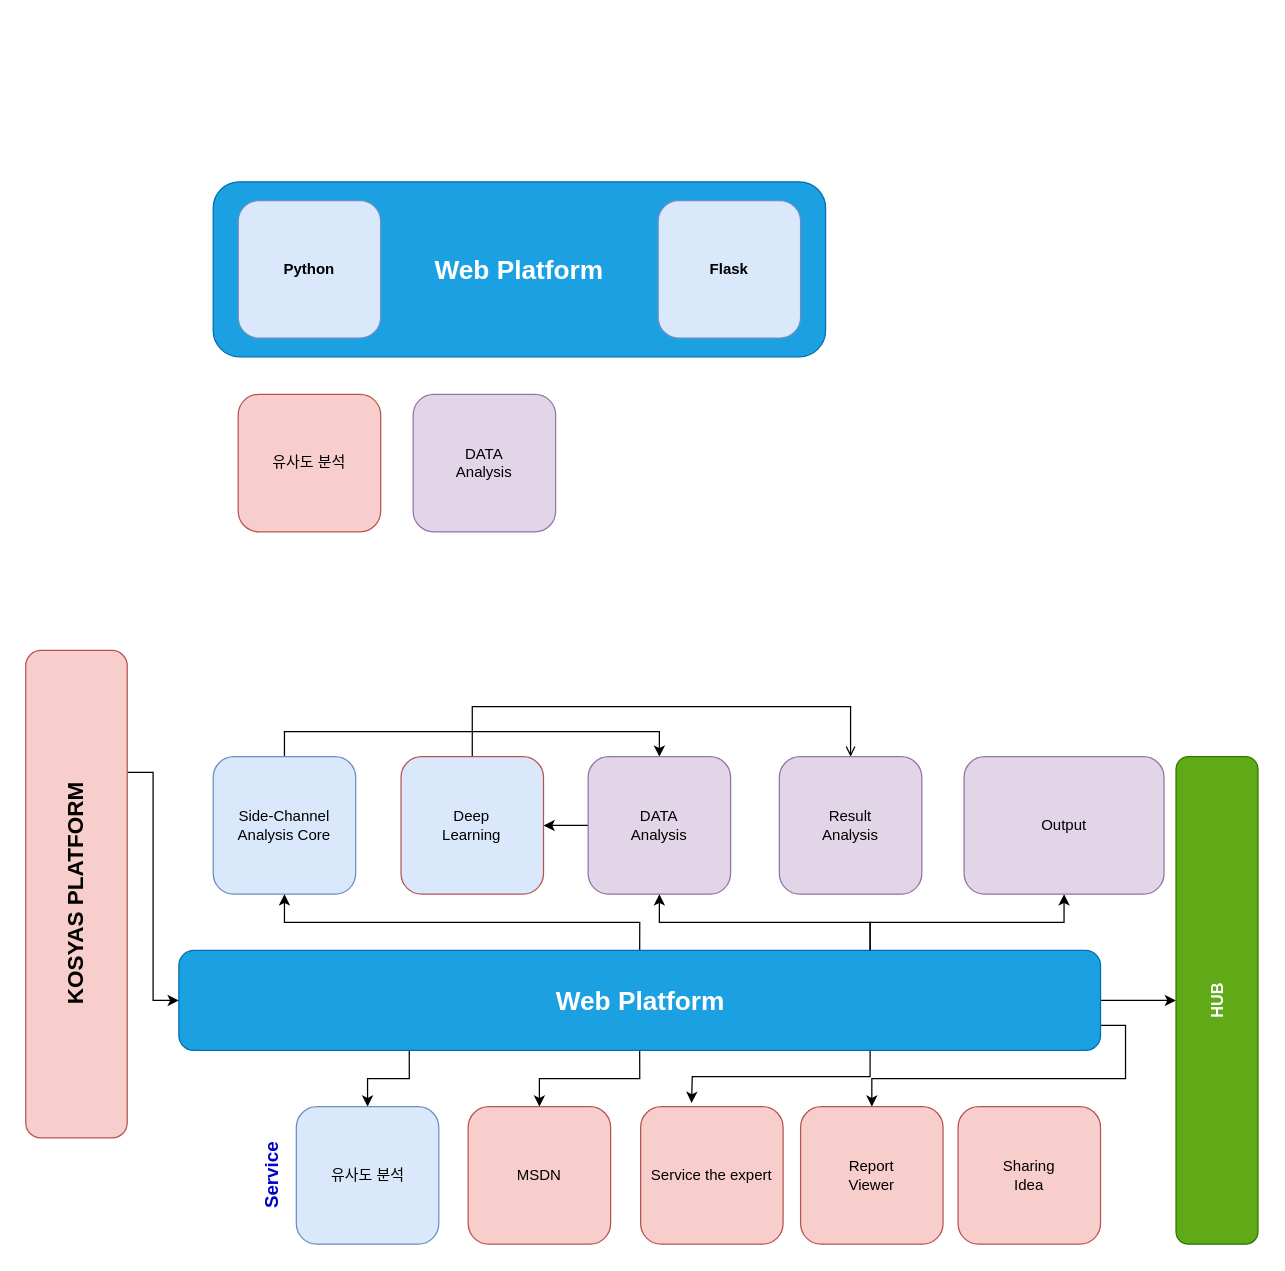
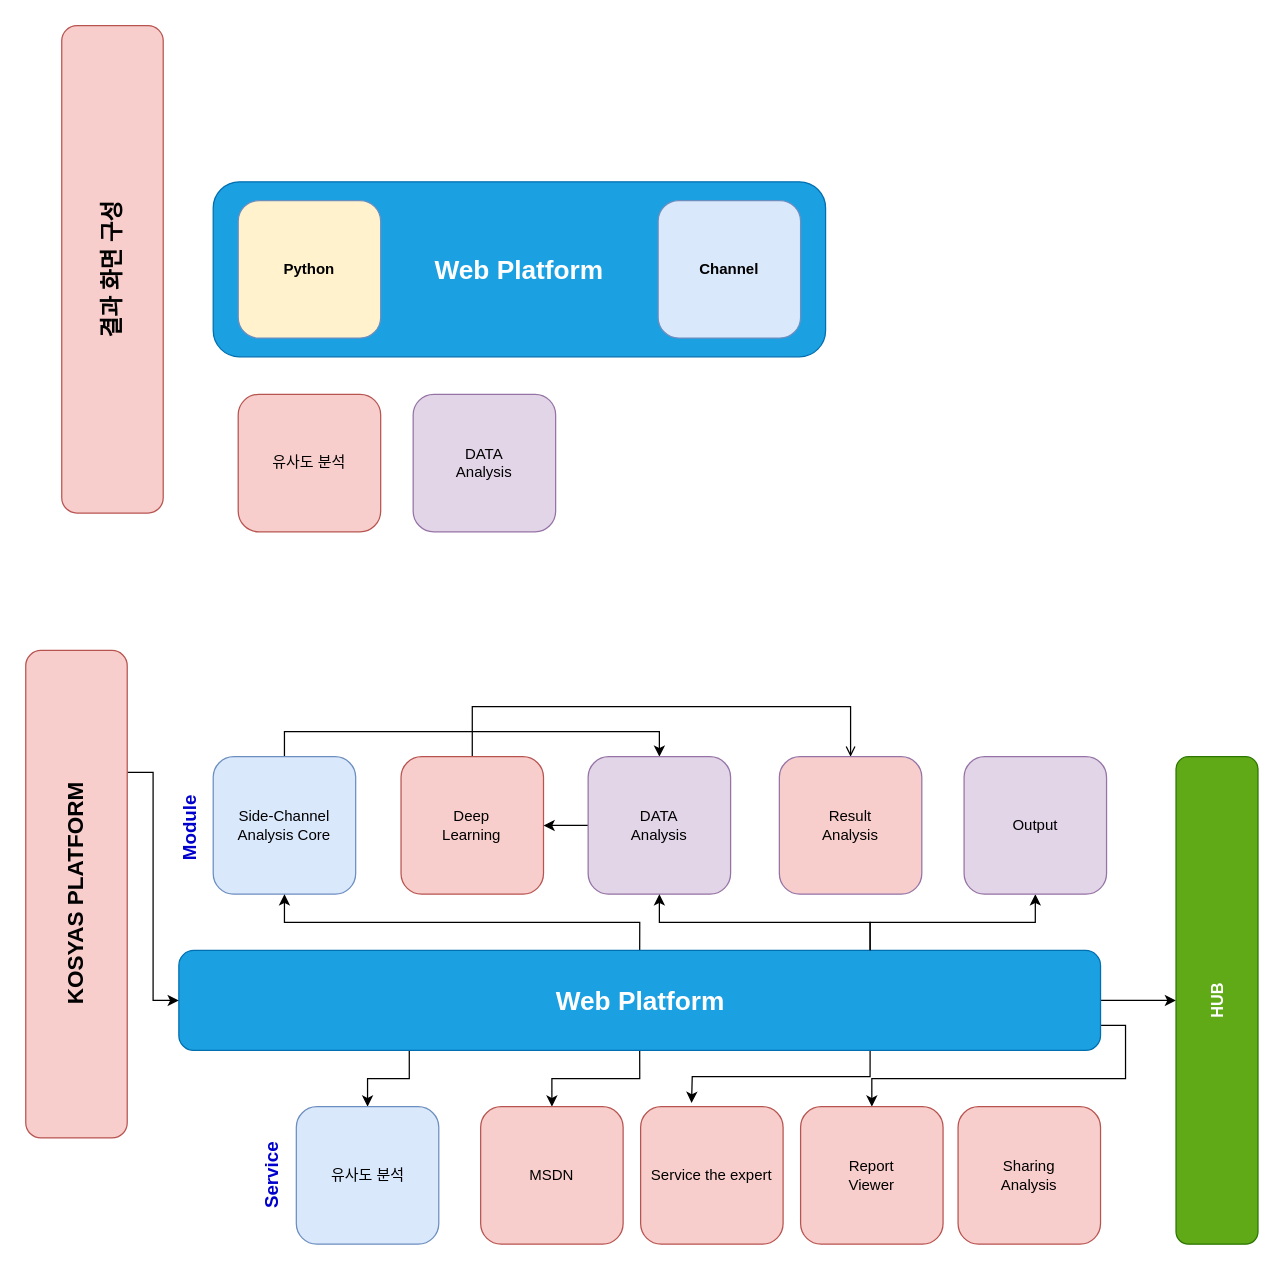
+ <mxCell id="34" value="결과 화면 구성" style="rounded=1;whiteSpace=wrap;html=1;fillColor=#f8cecc;strokeColor=#b85450;strokeWidth=1;horizontal=0;fontStyle=1;fontSize=18;" vertex="1" parent="1"><mxGeometry x="48.8" y="20" width="81.2" height="390" as="geometry" /></mxCell>
- <mxCell id="30" value="Python" style="rounded=1;whiteSpace=wrap;html=1;fillColor=#dae8fc;strokeColor=#6c8ebf;fontStyle=1" vertex="1" parent="1"><mxGeometry x="190" y="160" width="114" height="110" as="geometry" /></mxCell>
+ <mxCell id="30" value="Python" style="rounded=1;whiteSpace=wrap;html=1;fillColor=#fff2cc;strokeColor=#6c8ebf;fontStyle=1;" vertex="1" parent="1"><mxGeometry x="190" y="160" width="114" height="110" as="geometry" /></mxCell>
- <mxCell id="31" value="Flask" style="rounded=1;whiteSpace=wrap;html=1;fillColor=#dae8fc;strokeColor=#6c8ebf;fontStyle=1" vertex="1" parent="1"><mxGeometry x="526" y="160" width="114" height="110" as="geometry" /></mxCell>
+ <mxCell id="31" value="Channel" style="rounded=1;whiteSpace=wrap;html=1;fillColor=#dae8fc;strokeColor=#6c8ebf;fontStyle=1" vertex="1" parent="1"><mxGeometry x="526" y="160" width="114" height="110" as="geometry" /></mxCell>
- <mxCell id="5" value="Deep&lt;br&gt;Learning" style="rounded=1;whiteSpace=wrap;html=1;fillColor=#dae8fc;strokeColor=#b85450;strokeWidth=1;" vertex="1" parent="1"><mxGeometry x="320.29" y="605" width="114" height="110" as="geometry" /></mxCell>
+ <mxCell id="5" value="Deep&lt;br&gt;Learning" style="rounded=1;whiteSpace=wrap;html=1;fillColor=#f8cecc;strokeColor=#b85450;strokeWidth=1;" vertex="1" parent="1"><mxGeometry x="320.29" y="605" width="114" height="110" as="geometry" /></mxCell>
- <mxCell id="24" value="Result&lt;br&gt;Analysis" style="rounded=1;whiteSpace=wrap;html=1;fillColor=#e1d5e7;strokeColor=#9673a6;strokeWidth=1;" vertex="1" parent="1"><mxGeometry x="623" y="605" width="114" height="110" as="geometry" /></mxCell>
+ <mxCell id="24" value="Result&lt;br&gt;Analysis" style="rounded=1;whiteSpace=wrap;html=1;fillColor=#f8cecc;strokeColor=#9673a6;strokeWidth=1;" vertex="1" parent="1"><mxGeometry x="623" y="605" width="114" height="110" as="geometry" /></mxCell>
- <mxCell id="27" value="Output" style="rounded=1;whiteSpace=wrap;html=1;fillColor=#e1d5e7;strokeColor=#9673a6;strokeWidth=1;" vertex="1" parent="1"><mxGeometry x="770.82" y="605" width="160" height="110" as="geometry" /></mxCell>
+ <mxCell id="27" value="Output" style="rounded=1;whiteSpace=wrap;html=1;fillColor=#e1d5e7;strokeColor=#9673a6;strokeWidth=1;" vertex="1" parent="1"><mxGeometry x="770.82" y="605" width="114" height="110" as="geometry" /></mxCell>
+ <mxCell id="22" value="Module" style="text;html=1;strokeColor=none;fillColor=none;align=center;verticalAlign=middle;whiteSpace=wrap;rounded=0;fontSize=15;fontStyle=1;horizontal=0;fontColor=#0000CC;" vertex="1" parent="1"><mxGeometry x="130" y="655" width="40" height="15" as="geometry" /></mxCell>
- <mxCell id="28" value="MSDN" style="rounded=1;whiteSpace=wrap;html=1;fillColor=#f8cecc;strokeColor=#b85450;strokeWidth=1;" vertex="1" parent="1"><mxGeometry x="374" y="885" width="114" height="110" as="geometry" /></mxCell>
+ <mxCell id="28" value="MSDN" style="rounded=1;whiteSpace=wrap;html=1;fillColor=#f8cecc;strokeColor=#b85450;strokeWidth=1;" vertex="1" parent="1"><mxGeometry x="384" y="885" width="114" height="110" as="geometry" /></mxCell>
- <mxCell id="26" value="Sharing&lt;br&gt;Idea" style="rounded=1;whiteSpace=wrap;html=1;fillColor=#f8cecc;strokeColor=#b85450;strokeWidth=1;" vertex="1" parent="1"><mxGeometry x="766" y="885" width="114" height="110" as="geometry" /></mxCell>
+ <mxCell id="26" value="Sharing&lt;br&gt;Analysis" style="rounded=1;whiteSpace=wrap;html=1;fillColor=#f8cecc;strokeColor=#b85450;strokeWidth=1;" vertex="1" parent="1"><mxGeometry x="766" y="885" width="114" height="110" as="geometry" /></mxCell>
